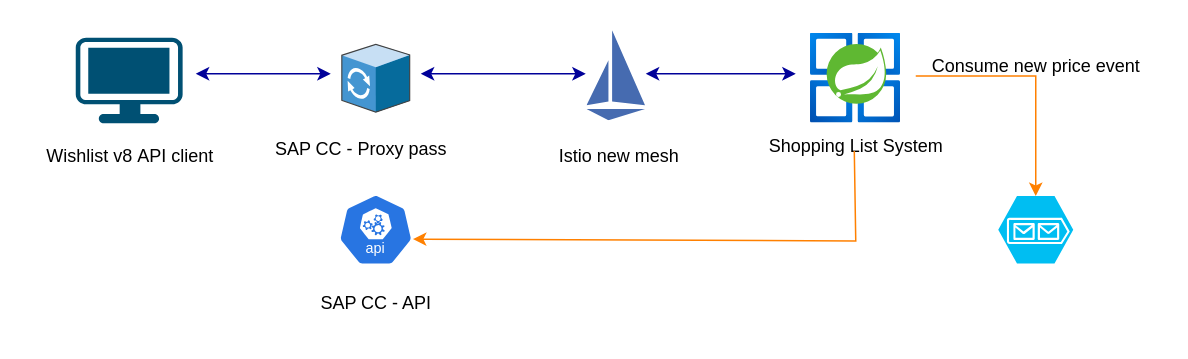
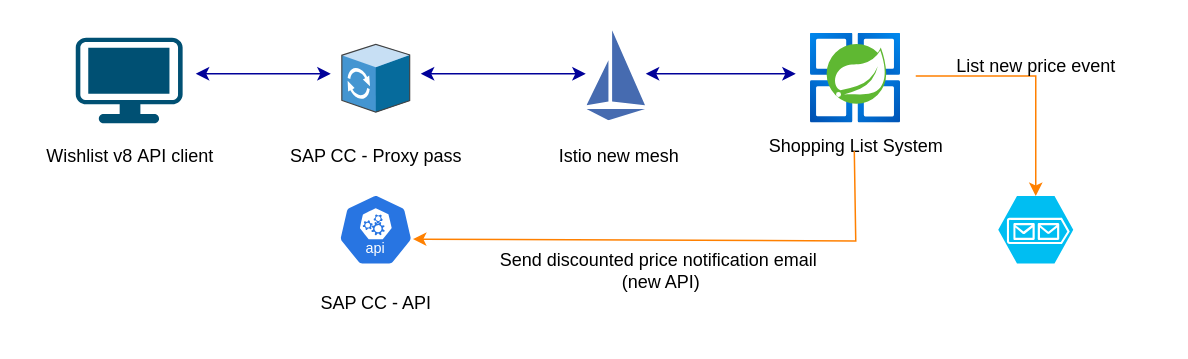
- <mxCell id="18" value="Consume new price event" style="text;html=1;align=center;verticalAlign=middle;resizable=0;points=[];autosize=1;strokeColor=none;fillColor=none;" parent="1" vertex="1"><mxGeometry x="610" y="28.5" width="160" height="30" as="geometry" /></mxCell>
+ <mxCell id="18" value="List new price event" style="text;html=1;align=center;verticalAlign=middle;resizable=0;points=[];autosize=1;strokeColor=none;fillColor=none;" parent="1" vertex="1"><mxGeometry x="610" y="28.5" width="160" height="30" as="geometry" /></mxCell>
- <mxCell id="3" value="SAP CC - Proxy pass" style="text;html=1;align=center;verticalAlign=middle;resizable=0;points=[];autosize=1;strokeColor=none;fillColor=none;" parent="1" vertex="1"><mxGeometry x="170.01" y="83.5" width="140" height="30" as="geometry" /></mxCell>
+ <mxCell id="3" value="SAP CC - Proxy pass" style="text;html=1;align=center;verticalAlign=middle;resizable=0;points=[];autosize=1;strokeColor=none;fillColor=none;" parent="1" vertex="1"><mxGeometry x="180.01" y="88.5" width="140" height="30" as="geometry" /></mxCell>
+ <mxCell id="15" value="Send discounted price notification email&amp;nbsp;&lt;div&gt;(new API)&lt;/div&gt;" style="text;html=1;align=center;verticalAlign=middle;resizable=0;points=[];autosize=1;strokeColor=none;fillColor=none;" parent="1" vertex="1"><mxGeometry x="320.01" y="160" width="240" height="40" as="geometry" /></mxCell>
